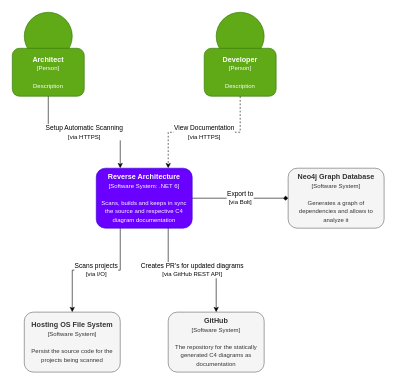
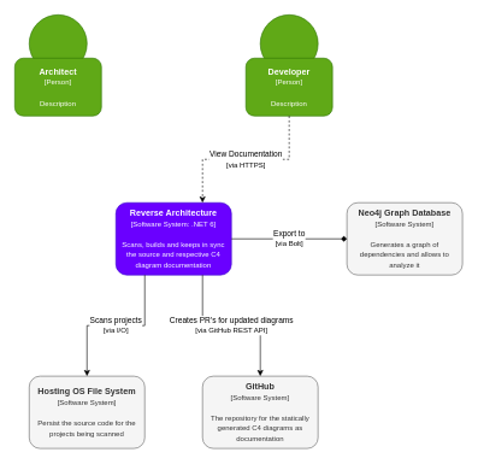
- <mxCell id="10" value="Setup Automatic Scanning&lt;br&gt;&lt;font style=&quot;font-size: 10px&quot;&gt;[via HTTPS]&lt;/font&gt;" style="endArrow=classic;html=1;edgeStyle=orthogonalEdgeStyle;rounded=0;flowAnimation=0;entryX=0.25;entryY=0;entryDx=0;entryDy=0;exitX=0.5;exitY=1;exitDx=0;exitDy=0;" parent="1" source="9" target="3" edge="1"><mxGeometry width="50" height="50" relative="1" as="geometry"><mxPoint x="-90" y="190" as="sourcePoint" /><mxPoint x="-10" y="110" as="targetPoint" /></mxGeometry></mxCell>
